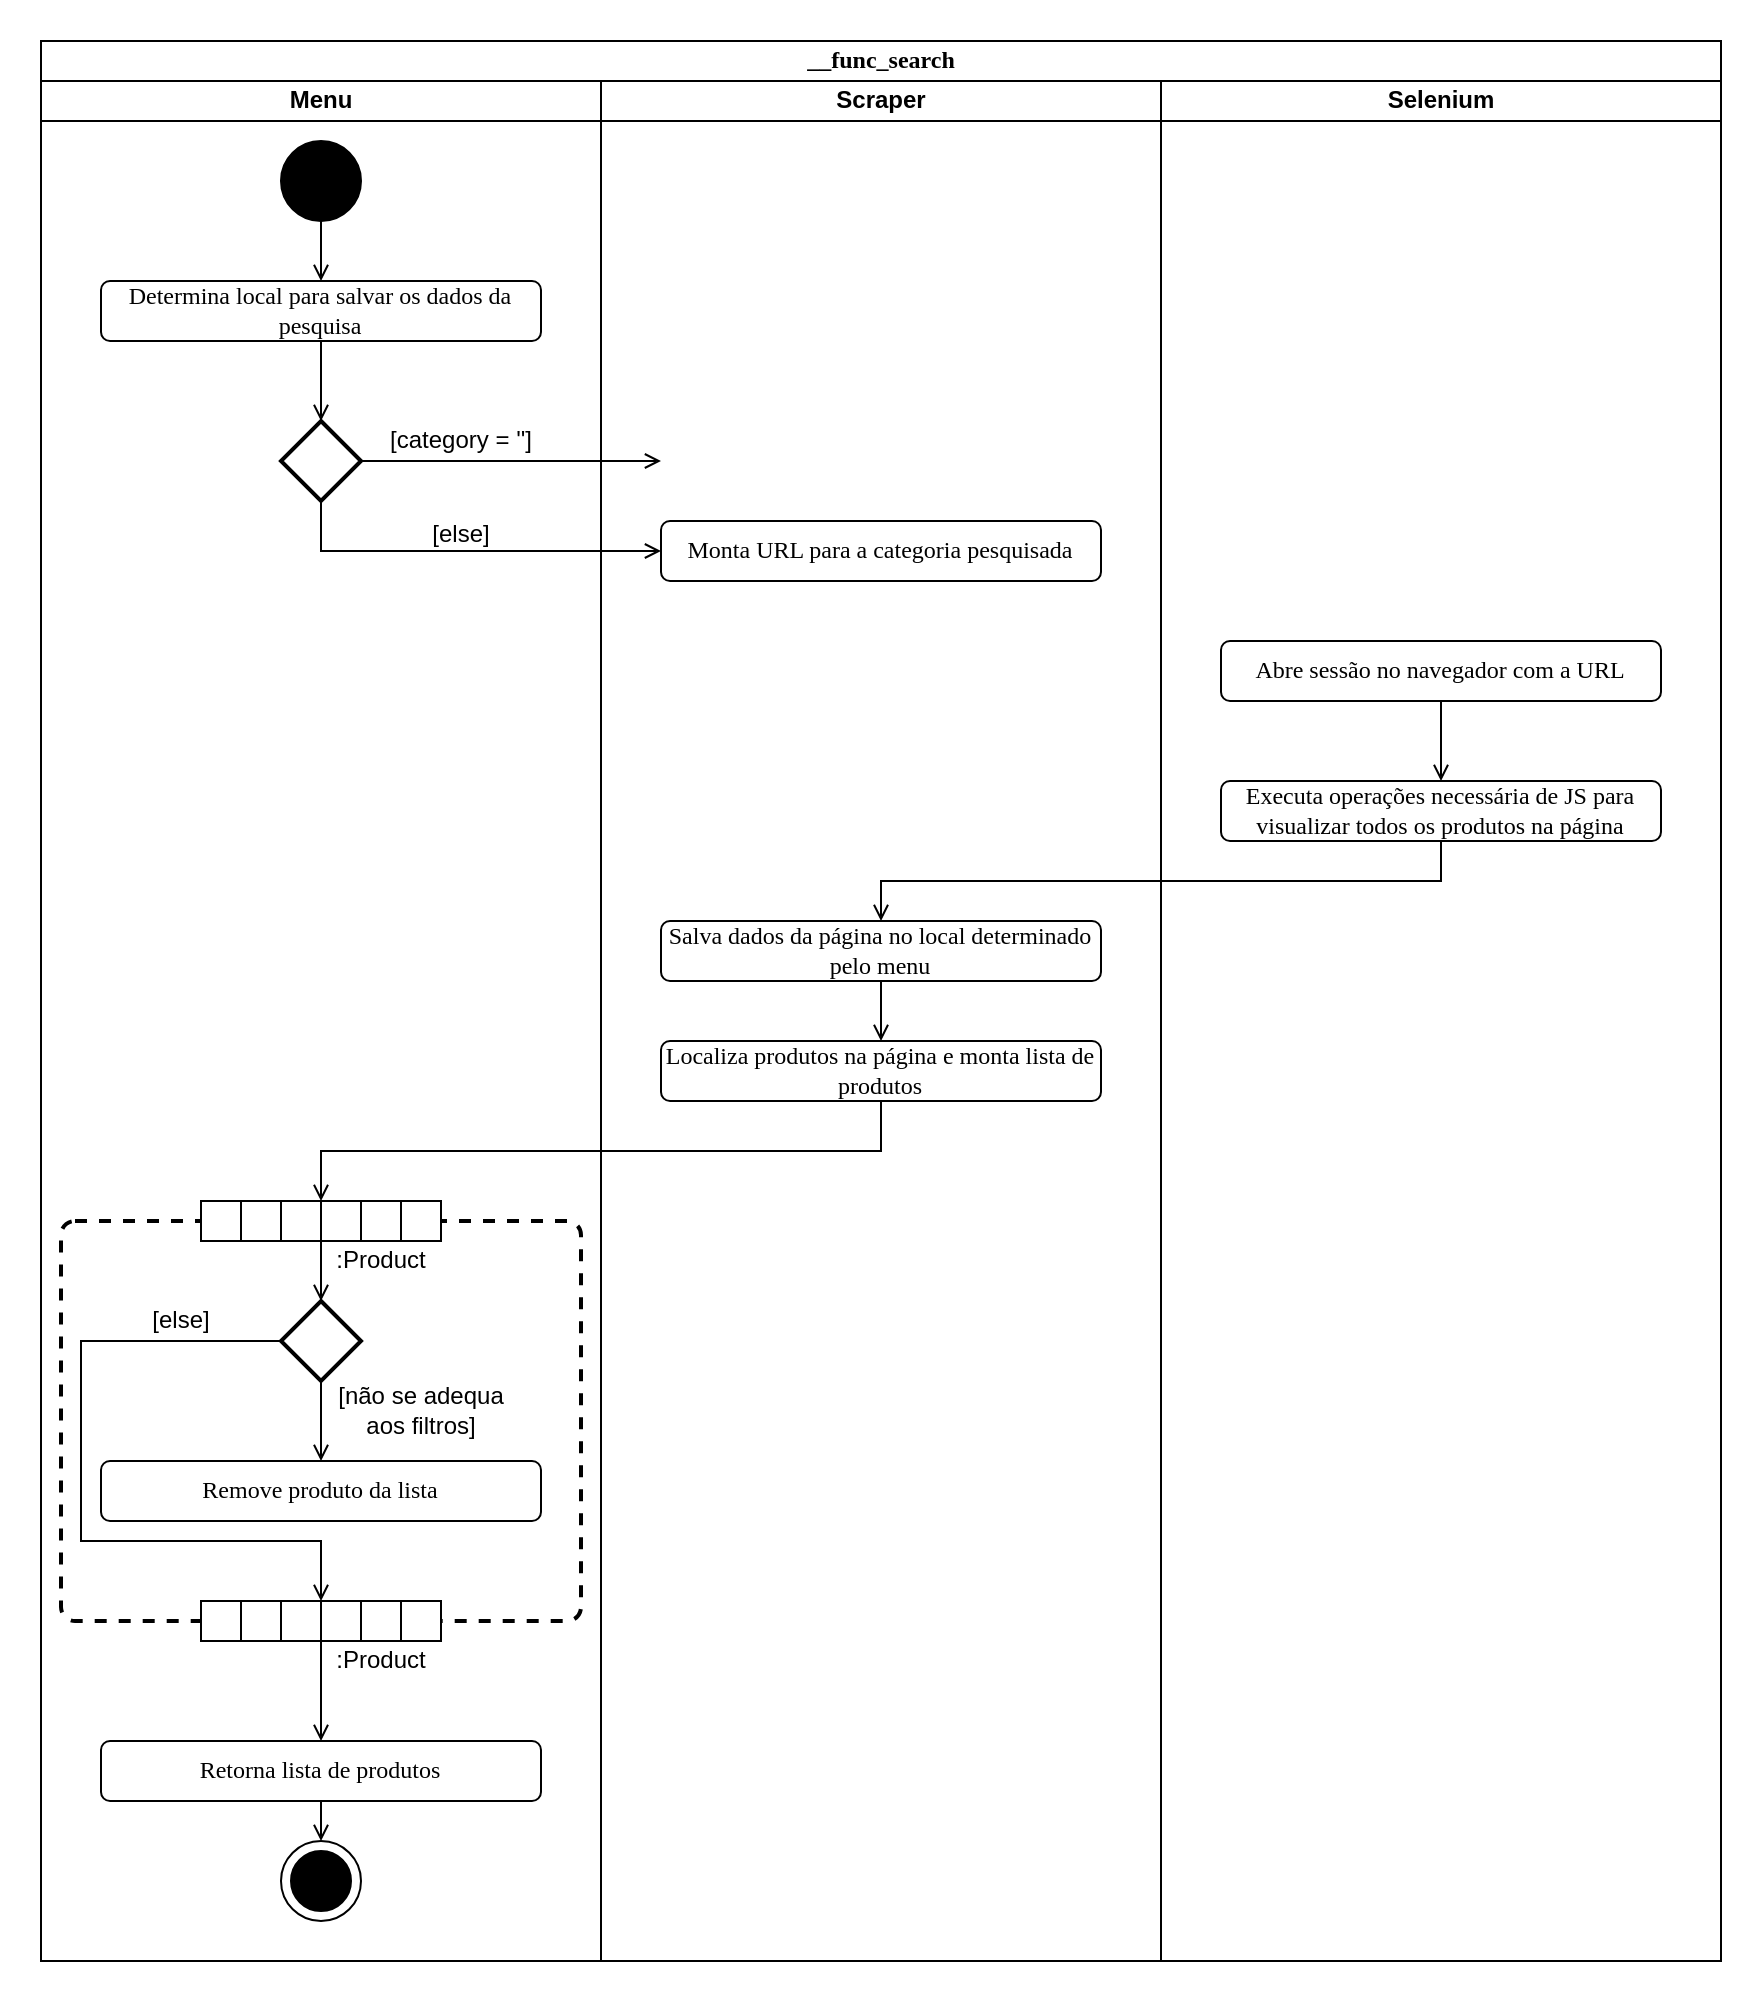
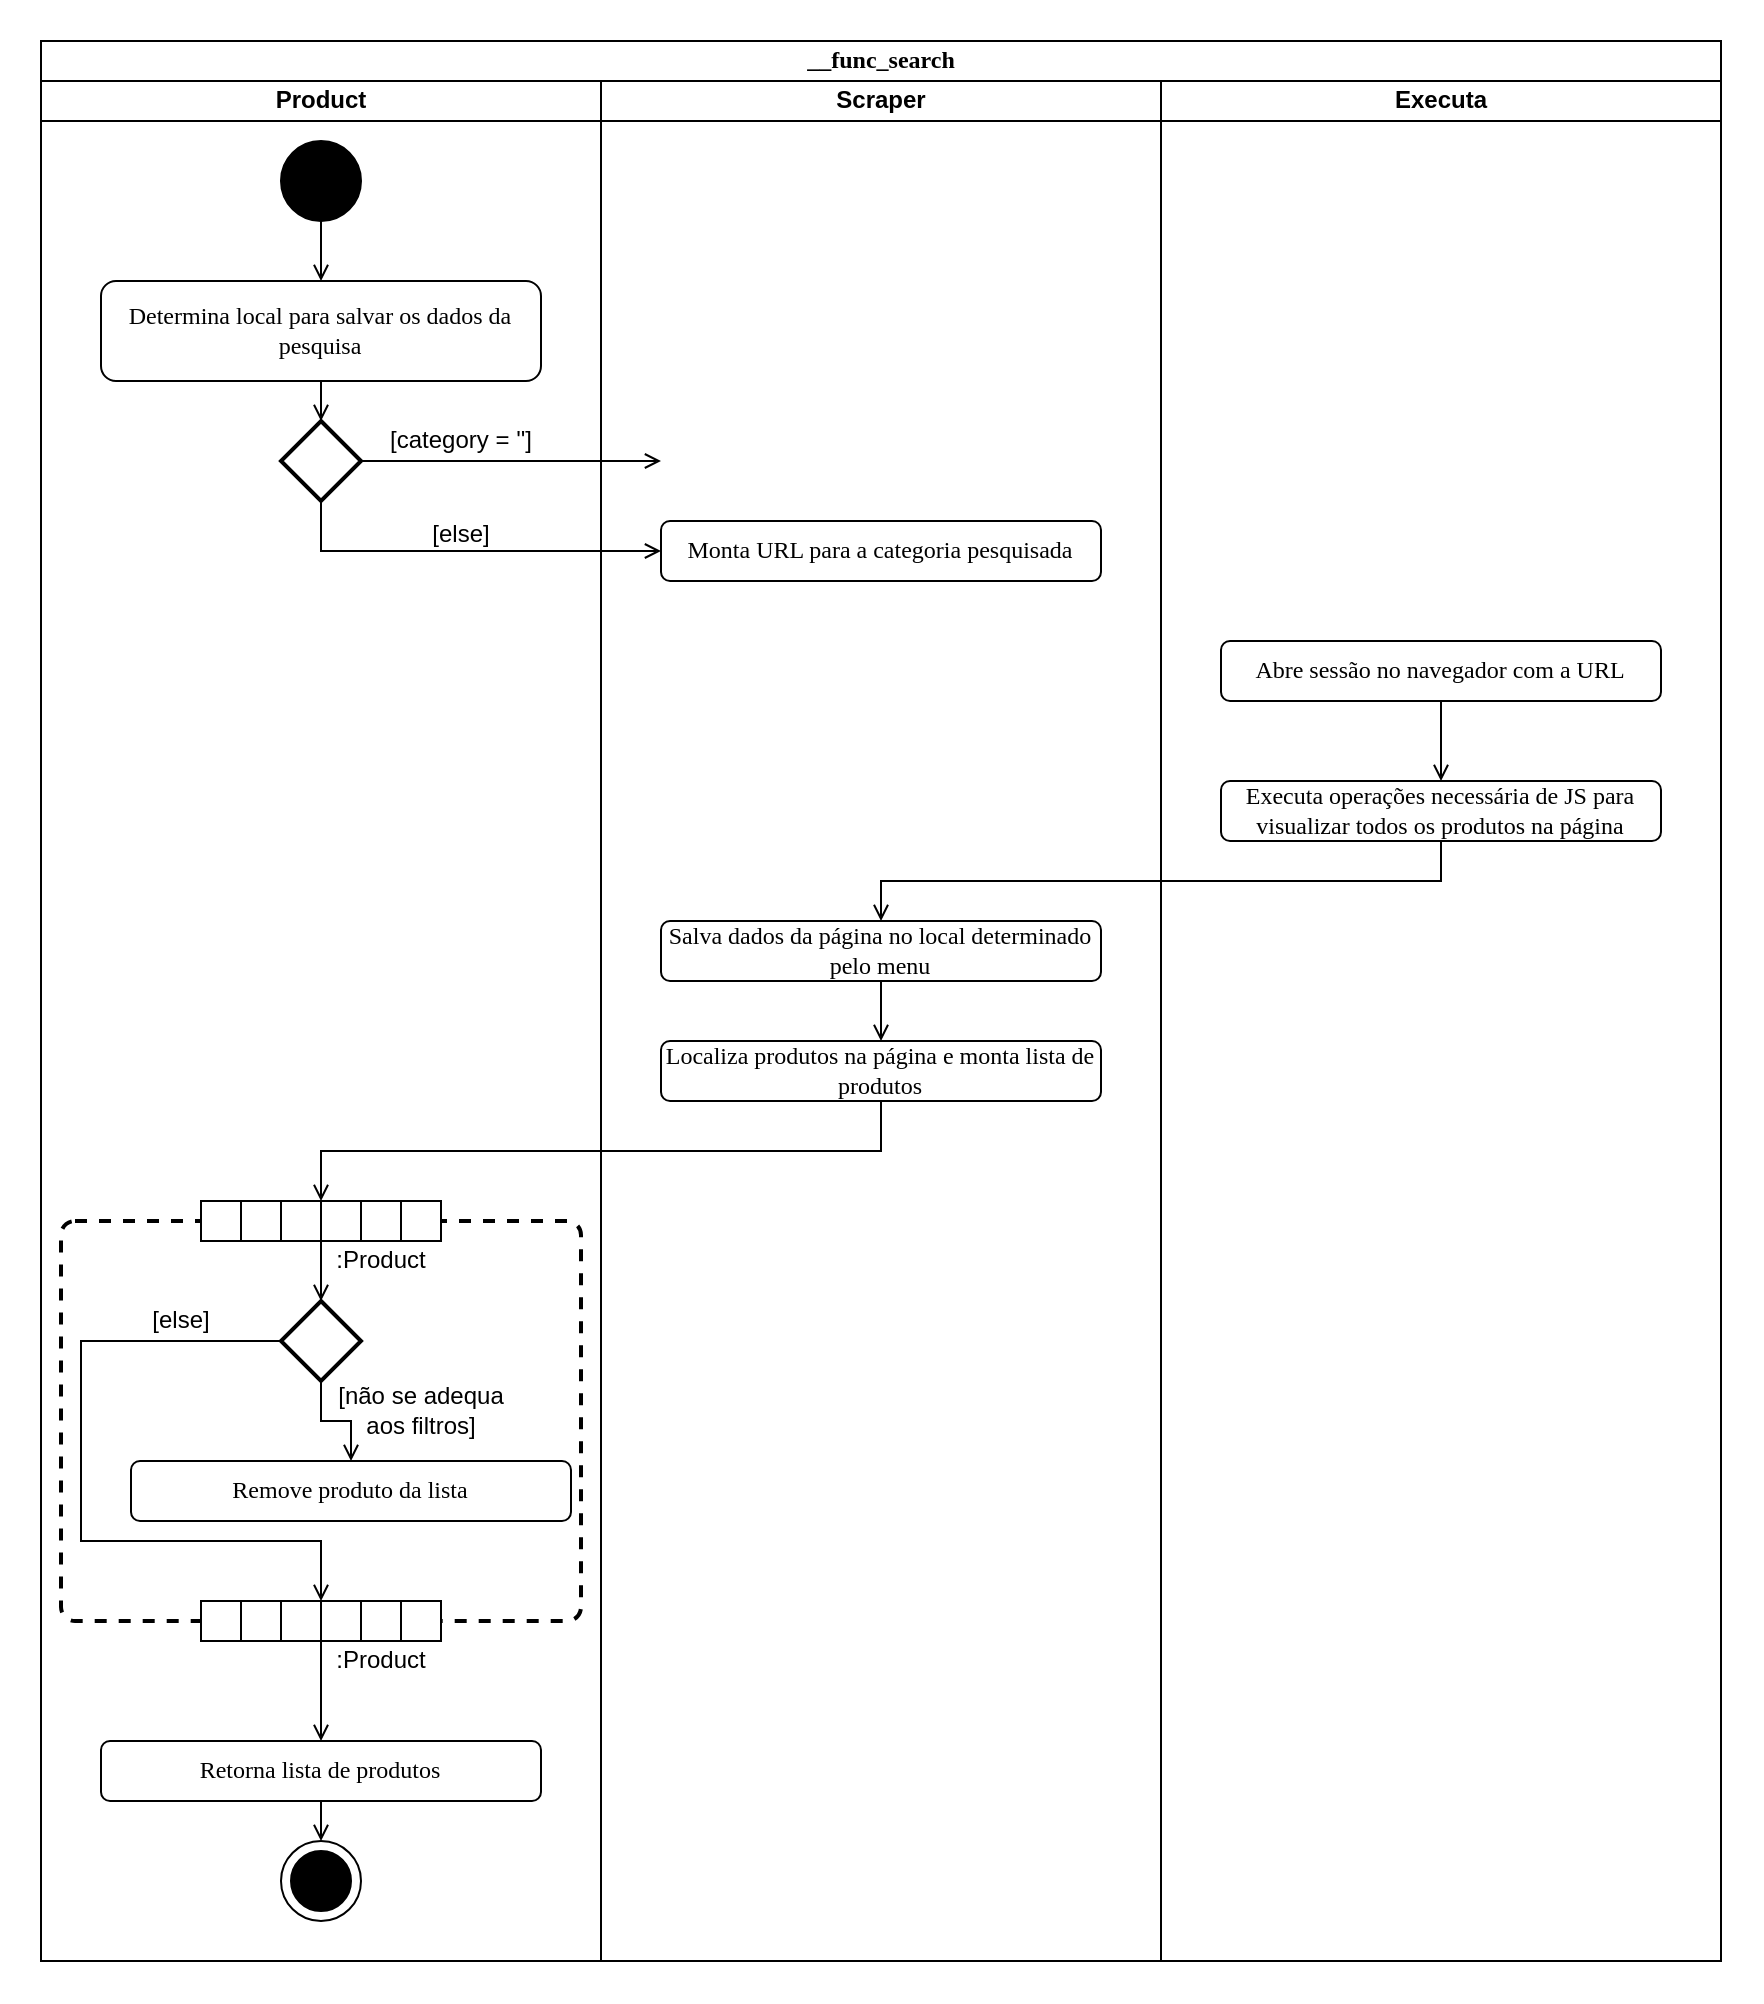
- <mxCell id="3" value="Menu" style="swimlane;html=1;startSize=20;" parent="2" vertex="1"><mxGeometry y="20" width="280" height="940" as="geometry" /></mxCell>
+ <mxCell id="3" value="Product" style="swimlane;html=1;startSize=20;" parent="2" vertex="1"><mxGeometry y="20" width="280" height="940" as="geometry" /></mxCell>
- <mxCell id="46" value="Selenium" style="swimlane;html=1;startSize=20;" parent="2" vertex="1"><mxGeometry x="560" y="20" width="280" height="940" as="geometry" /></mxCell>
+ <mxCell id="46" value="Executa" style="swimlane;html=1;startSize=20;" parent="2" vertex="1"><mxGeometry x="560" y="20" width="280" height="940" as="geometry" /></mxCell>
- <mxCell id="5" value="Determina local para salvar os dados da pesquisa" style="rounded=1;whiteSpace=wrap;html=1;shadow=0;labelBackgroundColor=none;strokeWidth=1;fontFamily=Verdana;fontSize=12;align=center;" parent="3" vertex="1"><mxGeometry x="30" y="100" width="220" height="30" as="geometry" /></mxCell>
+ <mxCell id="5" value="Determina local para salvar os dados da pesquisa" style="rounded=1;whiteSpace=wrap;html=1;shadow=0;labelBackgroundColor=none;strokeWidth=1;fontFamily=Verdana;fontSize=12;align=center;" parent="3" vertex="1"><mxGeometry x="30" y="100" width="220" height="50" as="geometry" /></mxCell>
- <mxCell id="13" value="Remove produto da lista" style="rounded=1;whiteSpace=wrap;html=1;shadow=0;labelBackgroundColor=none;strokeWidth=1;fontFamily=Verdana;fontSize=12;align=center;" vertex="1" parent="3"><mxGeometry x="30" y="690" width="220" height="30" as="geometry" /></mxCell>
+ <mxCell id="13" value="Remove produto da lista" style="rounded=1;whiteSpace=wrap;html=1;shadow=0;labelBackgroundColor=none;strokeWidth=1;fontFamily=Verdana;fontSize=12;align=center;" vertex="1" parent="3"><mxGeometry x="45" y="690" width="220" height="30" as="geometry" /></mxCell>
